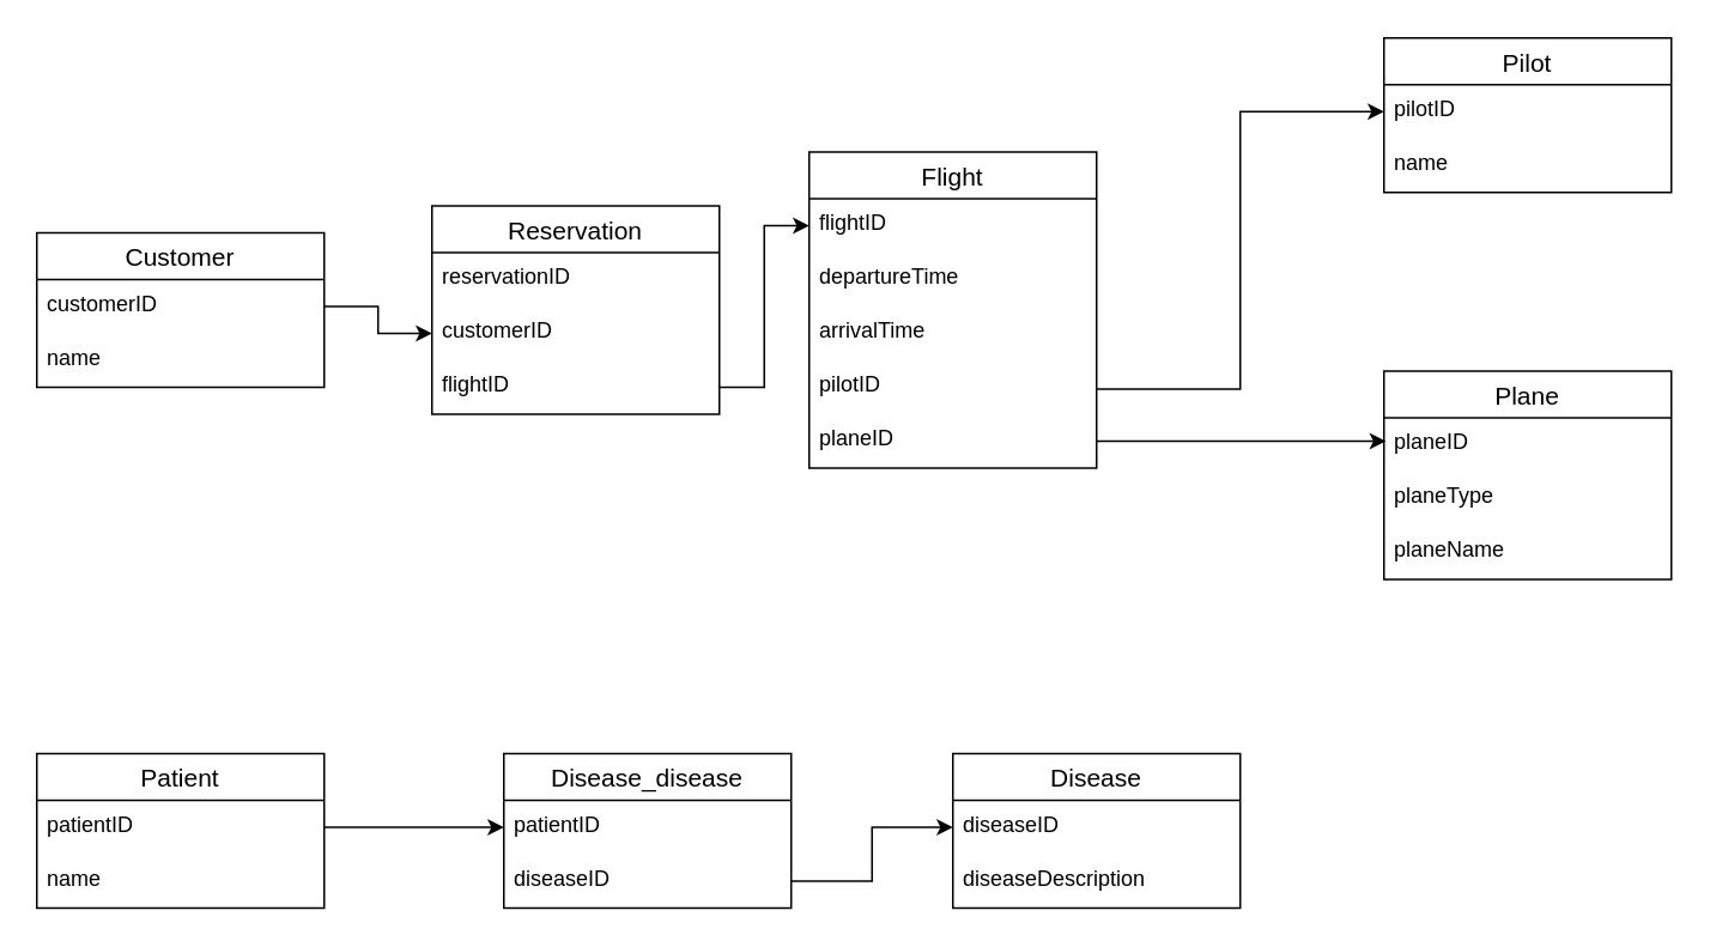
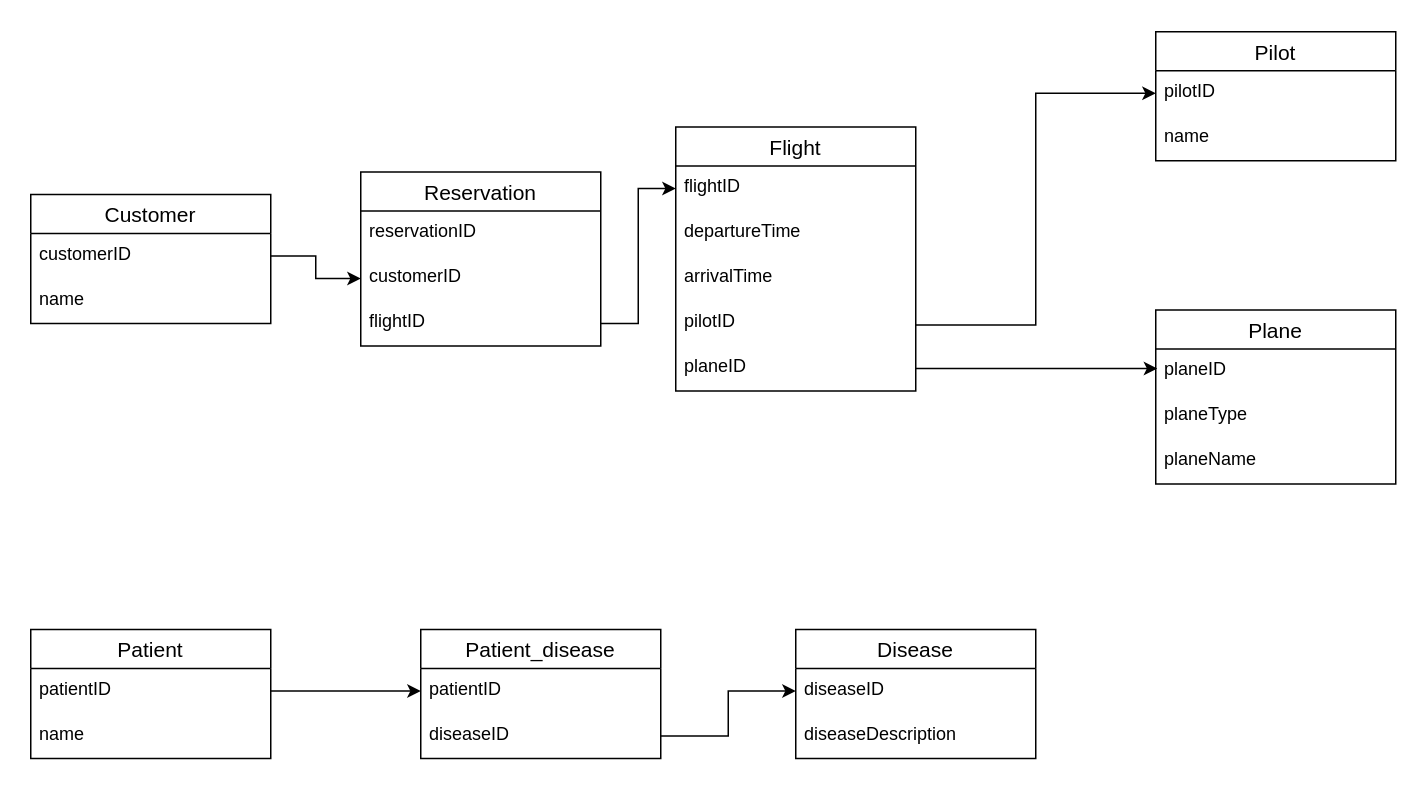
- <mxCell id="32" value="Disease_disease" style="swimlane;fontStyle=0;childLayout=stackLayout;horizontal=1;startSize=26;horizontalStack=0;resizeParent=1;resizeParentMax=0;resizeLast=0;collapsible=1;marginBottom=0;align=center;fontSize=14;" vertex="1" parent="1"><mxGeometry x="280" y="419" width="160" height="86" as="geometry" /></mxCell>
+ <mxCell id="32" value="Patient_disease" style="swimlane;fontStyle=0;childLayout=stackLayout;horizontal=1;startSize=26;horizontalStack=0;resizeParent=1;resizeParentMax=0;resizeLast=0;collapsible=1;marginBottom=0;align=center;fontSize=14;" vertex="1" parent="1"><mxGeometry x="280" y="419" width="160" height="86" as="geometry" /></mxCell>
